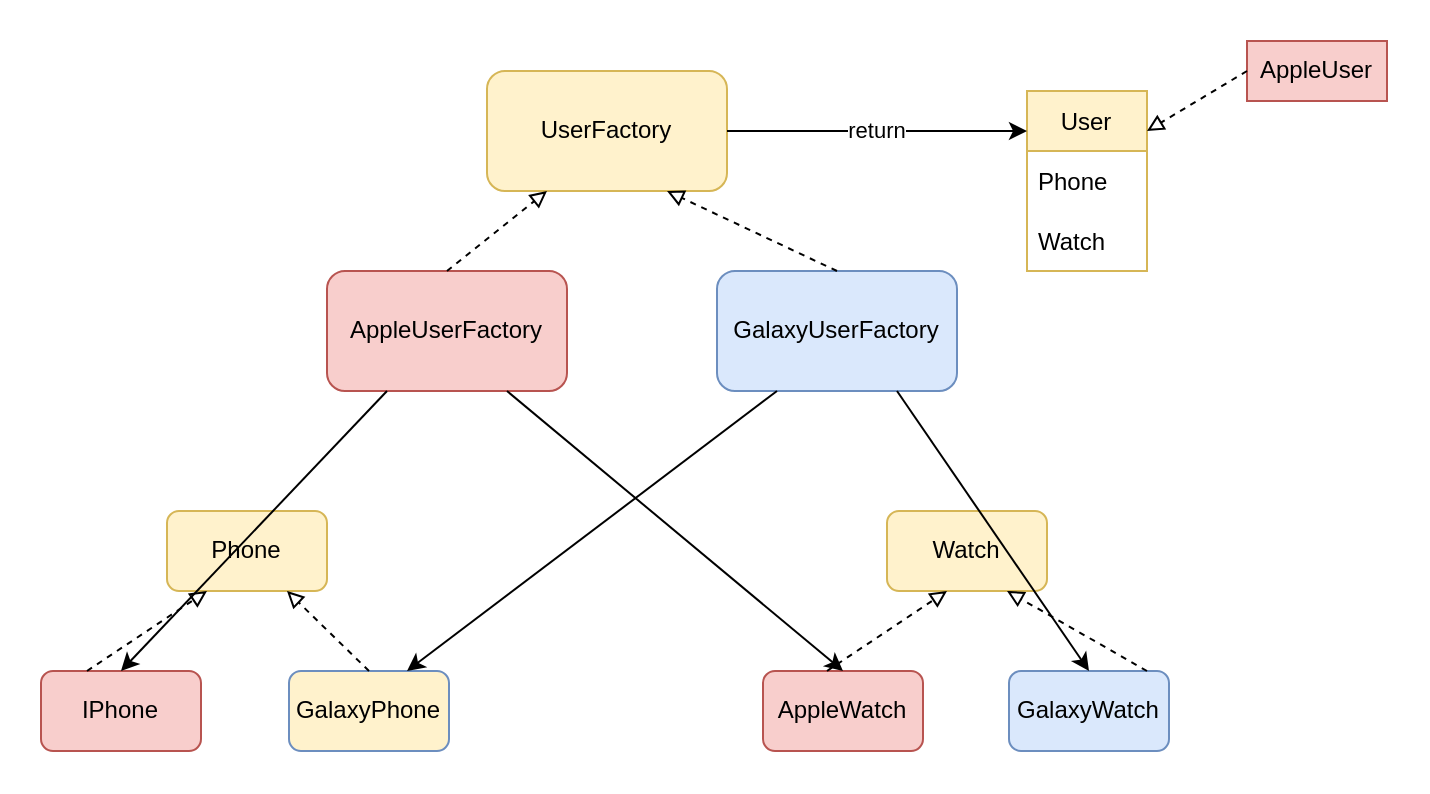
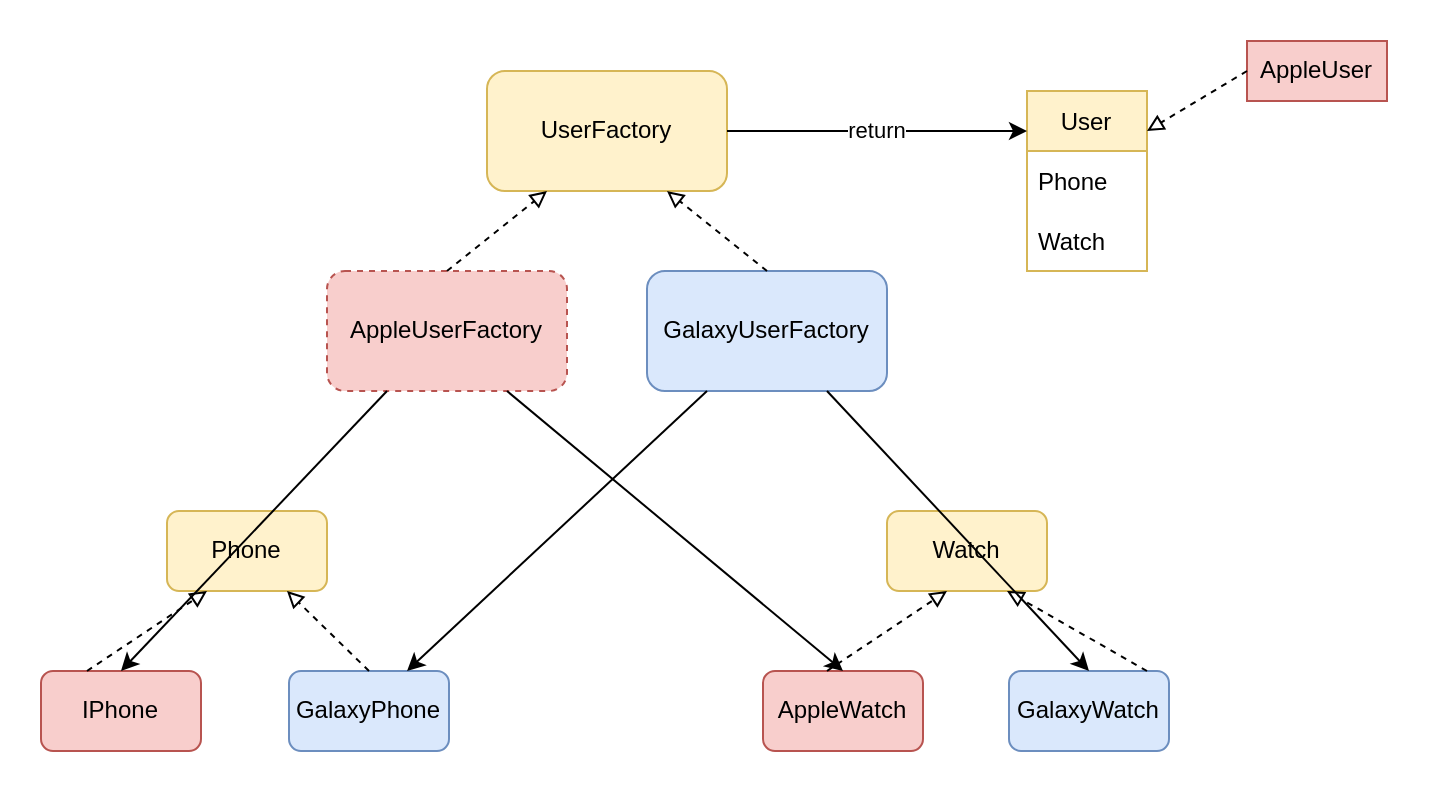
- <mxCell id="3" value="AppleUserFactory" style="rounded=1;whiteSpace=wrap;html=1;fillColor=#f8cecc;strokeColor=#b85450;" vertex="1" parent="1"><mxGeometry x="163" y="135" width="120" height="60" as="geometry" /></mxCell>
+ <mxCell id="3" value="AppleUserFactory" style="rounded=1;whiteSpace=wrap;html=1;fillColor=#f8cecc;strokeColor=#b85450;dashed=1;" vertex="1" parent="1"><mxGeometry x="163" y="135" width="120" height="60" as="geometry" /></mxCell>
- <mxCell id="4" value="GalaxyUserFactory" style="rounded=1;whiteSpace=wrap;html=1;fillColor=#dae8fc;strokeColor=#6c8ebf;" vertex="1" parent="1"><mxGeometry x="358" y="135" width="120" height="60" as="geometry" /></mxCell>
+ <mxCell id="4" value="GalaxyUserFactory" style="rounded=1;whiteSpace=wrap;html=1;fillColor=#dae8fc;strokeColor=#6c8ebf;" vertex="1" parent="1"><mxGeometry x="323" y="135" width="120" height="60" as="geometry" /></mxCell>
- <mxCell id="9" value="GalaxyPhone" style="rounded=1;whiteSpace=wrap;html=1;fillColor=#fff2cc;strokeColor=#6c8ebf;" vertex="1" parent="1"><mxGeometry x="144" y="335" width="80" height="40" as="geometry" /></mxCell>
+ <mxCell id="9" value="GalaxyPhone" style="rounded=1;whiteSpace=wrap;html=1;fillColor=#dae8fc;strokeColor=#6c8ebf;" vertex="1" parent="1"><mxGeometry x="144" y="335" width="80" height="40" as="geometry" /></mxCell>
